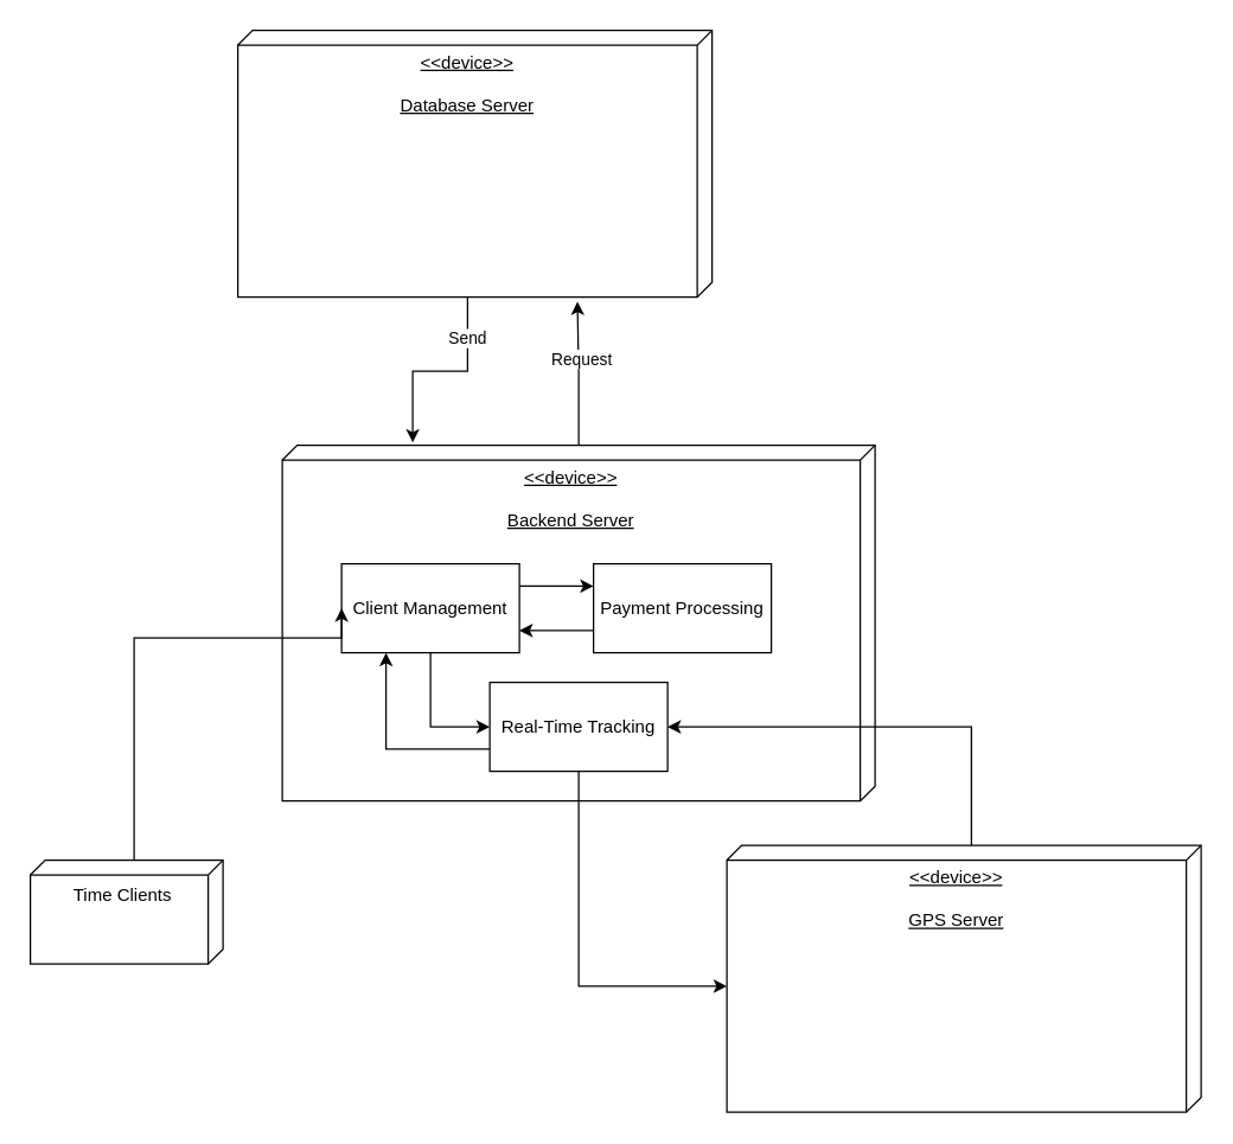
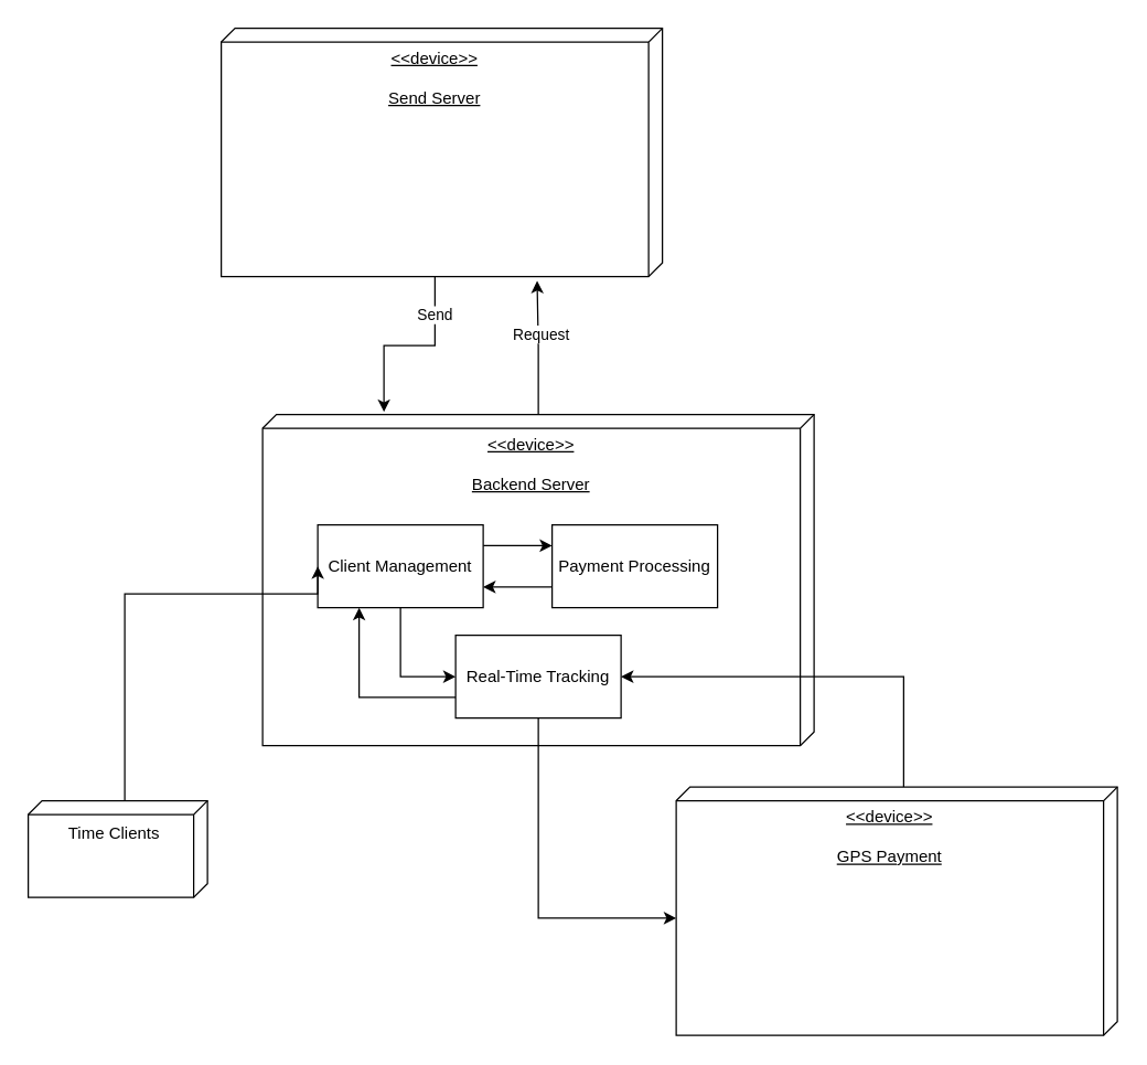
- <mxCell id="10" value="&amp;lt;&amp;lt;device&amp;gt;&amp;gt;&lt;div&gt;&lt;br&gt;&lt;/div&gt;&lt;div style=&quot;&quot;&gt;Database Server&lt;/div&gt;" style="verticalAlign=top;align=center;spacingTop=8;spacingLeft=2;spacingRight=12;shape=cube;size=10;direction=south;fontStyle=4;html=1;whiteSpace=wrap;" vertex="1" parent="1"><mxGeometry x="160" y="20" width="320" height="180" as="geometry" /></mxCell>
+ <mxCell id="10" value="&amp;lt;&amp;lt;device&amp;gt;&amp;gt;&lt;div&gt;&lt;br&gt;&lt;/div&gt;&lt;div style=&quot;&quot;&gt;Send Server&lt;/div&gt;" style="verticalAlign=top;align=center;spacingTop=8;spacingLeft=2;spacingRight=12;shape=cube;size=10;direction=south;fontStyle=4;html=1;whiteSpace=wrap;" vertex="1" parent="1"><mxGeometry x="160" y="20" width="320" height="180" as="geometry" /></mxCell>
- <mxCell id="18" value="&amp;lt;&amp;lt;device&amp;gt;&amp;gt;&lt;div&gt;&lt;br&gt;&lt;/div&gt;&lt;div style=&quot;&quot;&gt;GPS Server&lt;/div&gt;" style="verticalAlign=top;align=center;spacingTop=8;spacingLeft=2;spacingRight=12;shape=cube;size=10;direction=south;fontStyle=4;html=1;whiteSpace=wrap;" vertex="1" parent="1"><mxGeometry x="490" y="570" width="320" height="180" as="geometry" /></mxCell>
+ <mxCell id="18" value="&amp;lt;&amp;lt;device&amp;gt;&amp;gt;&lt;div&gt;&lt;br&gt;&lt;/div&gt;&lt;div style=&quot;&quot;&gt;GPS Payment&lt;/div&gt;" style="verticalAlign=top;align=center;spacingTop=8;spacingLeft=2;spacingRight=12;shape=cube;size=10;direction=south;fontStyle=4;html=1;whiteSpace=wrap;" vertex="1" parent="1"><mxGeometry x="490" y="570" width="320" height="180" as="geometry" /></mxCell>
